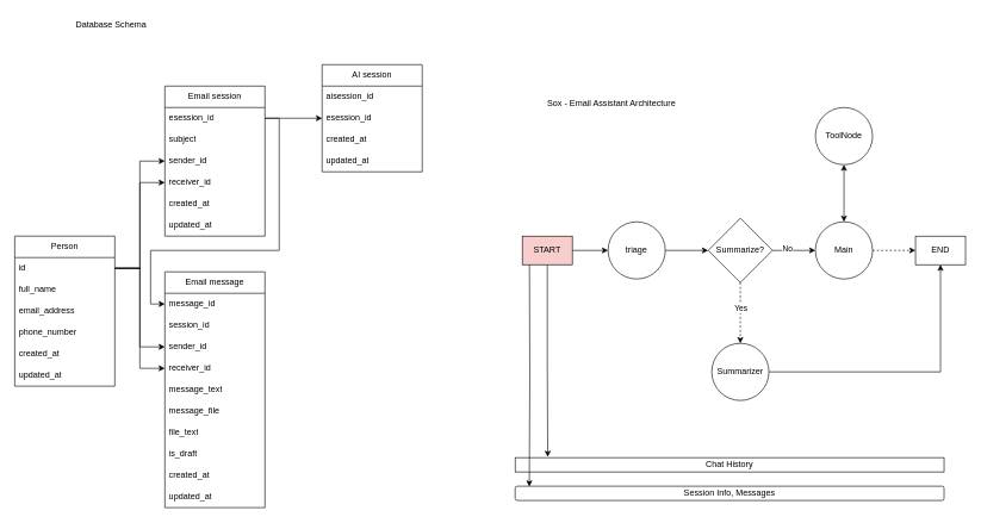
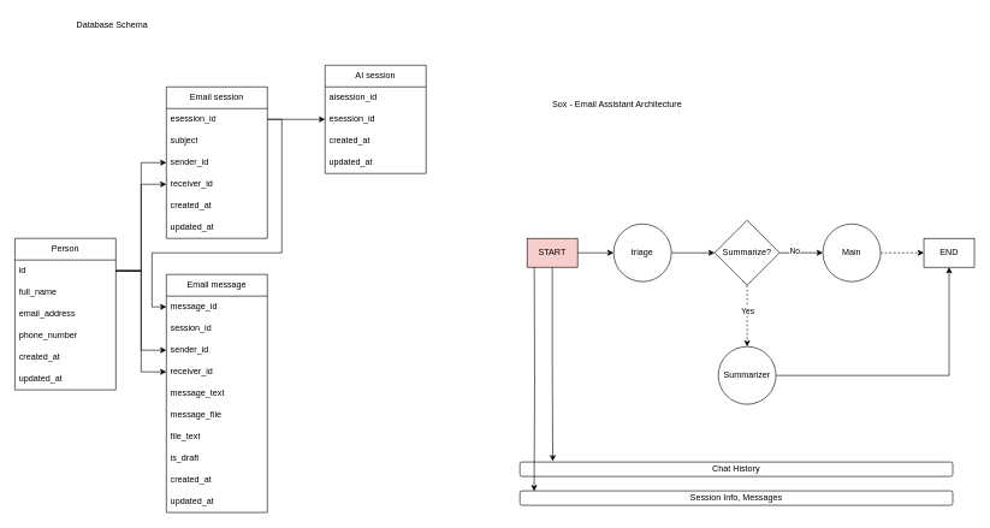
- <mxCell id="55" value="ToolNode" style="ellipse;whiteSpace=wrap;html=1;" vertex="1" parent="40"><mxGeometry x="420" y="20" width="80" height="80" as="geometry" /></mxCell>
- <mxCell id="56" value="" style="endArrow=classic;startArrow=classic;html=1;rounded=0;entryX=0.5;entryY=1;entryDx=0;entryDy=0;exitX=0.5;exitY=0;exitDx=0;exitDy=0;" edge="1" parent="40" source="47" target="55"><mxGeometry width="50" height="50" relative="1" as="geometry"><mxPoint x="-220" y="280" as="sourcePoint" /><mxPoint x="-170" y="230" as="targetPoint" /></mxGeometry></mxCell>
- <mxCell id="41" value="Chat History" style="whiteSpace=wrap;html=1;rounded=0;" vertex="1" parent="40"><mxGeometry y="510" width="600" height="20" as="geometry" /></mxCell>
+ <mxCell id="41" value="Chat History" style="rounded=1;whiteSpace=wrap;html=1;" vertex="1" parent="40"><mxGeometry y="510" width="600" height="20" as="geometry" /></mxCell>
